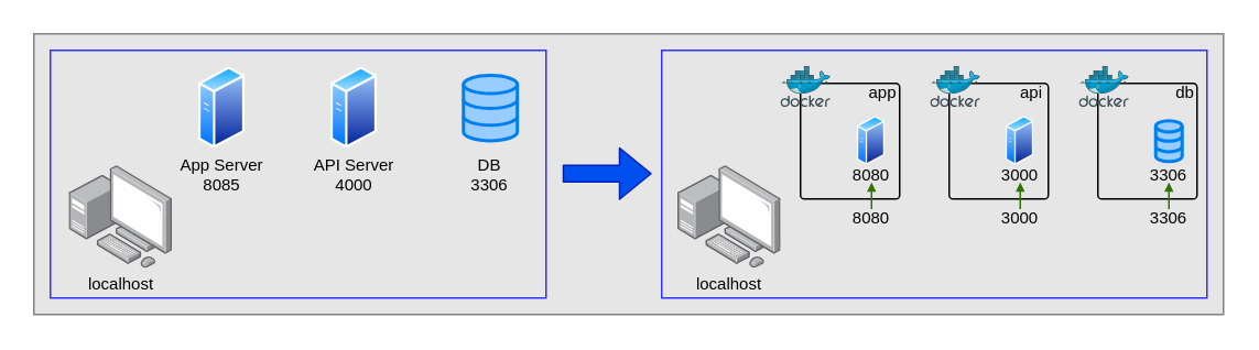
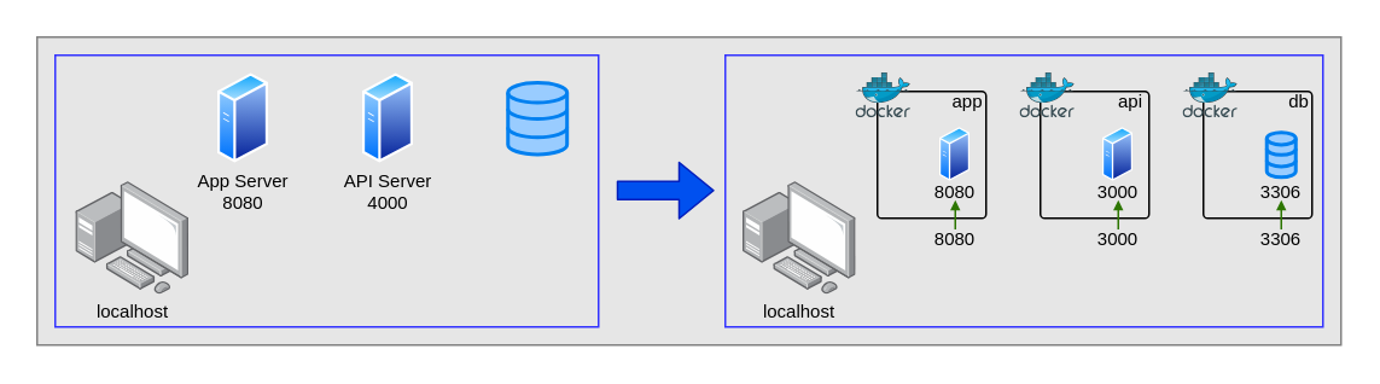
- <mxCell id="6" value="App Server&lt;br&gt;8085" style="text;html=1;strokeColor=none;fillColor=none;align=center;verticalAlign=middle;whiteSpace=wrap;rounded=0;fontSize=10;fontColor=#000000;" vertex="1" parent="1"><mxGeometry x="104" y="90" width="60" height="30" as="geometry" /></mxCell>
+ <mxCell id="6" value="App Server&lt;br&gt;8080" style="text;html=1;strokeColor=none;fillColor=none;align=center;verticalAlign=middle;whiteSpace=wrap;rounded=0;fontSize=10;fontColor=#000000;" vertex="1" parent="1"><mxGeometry x="104" y="90" width="60" height="30" as="geometry" /></mxCell>
- <mxCell id="10" value="DB&lt;br&gt;3306" style="text;html=1;strokeColor=none;fillColor=none;align=center;verticalAlign=middle;whiteSpace=wrap;rounded=0;fontSize=10;fontColor=#000000;" vertex="1" parent="1"><mxGeometry x="266.31" y="90" width="60" height="30" as="geometry" /></mxCell>
